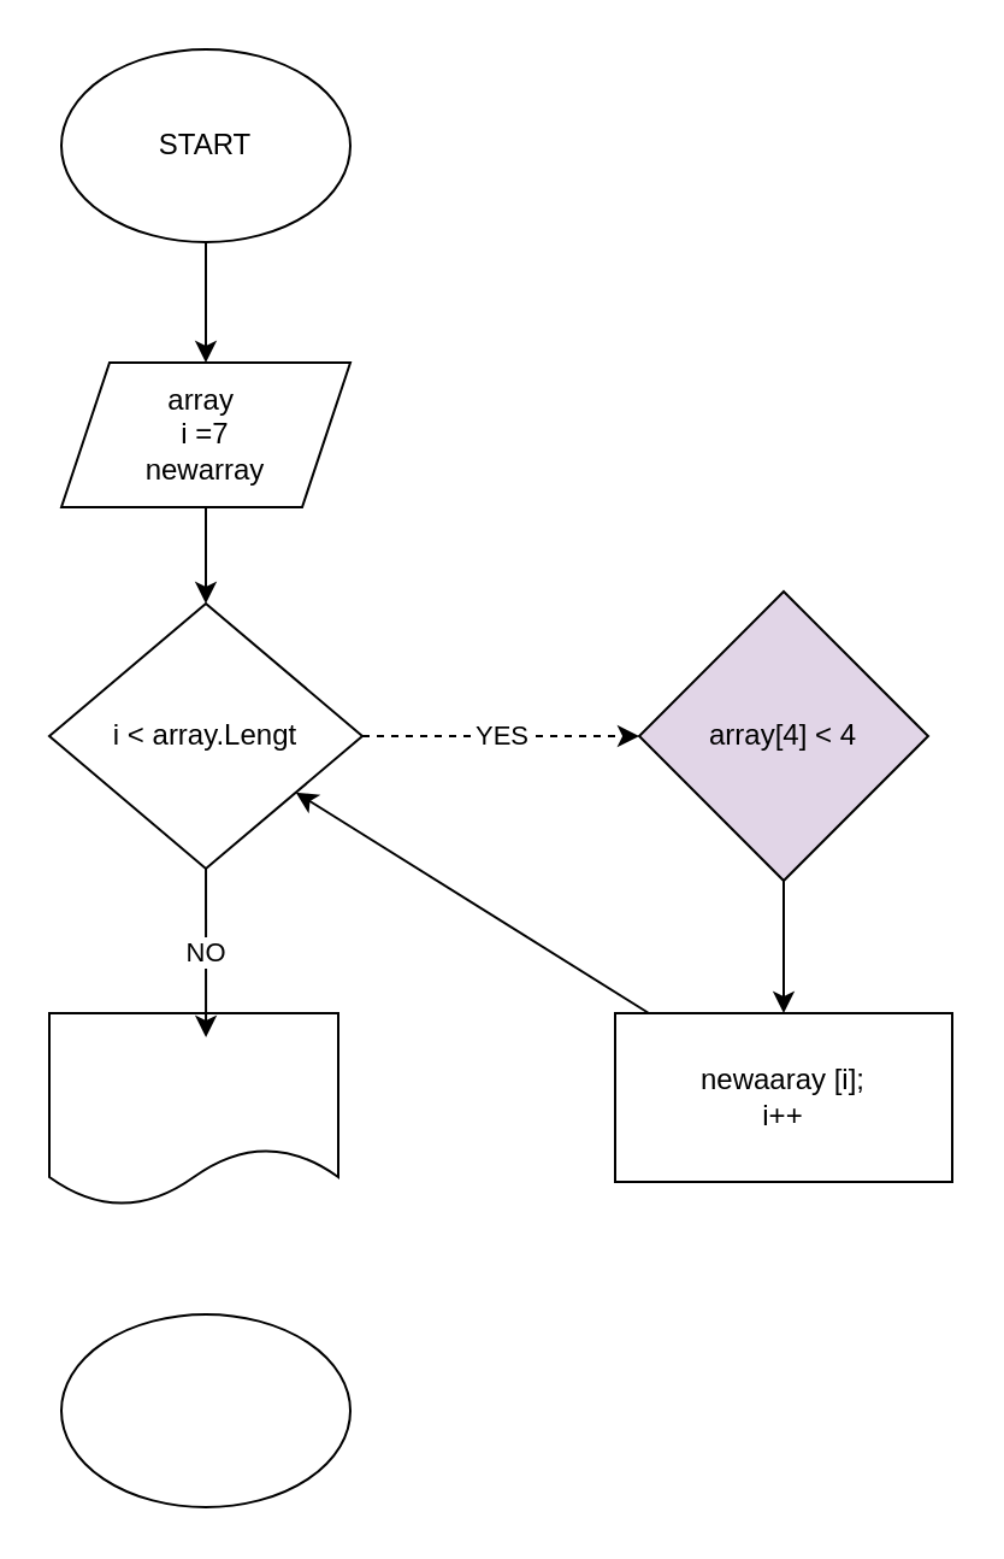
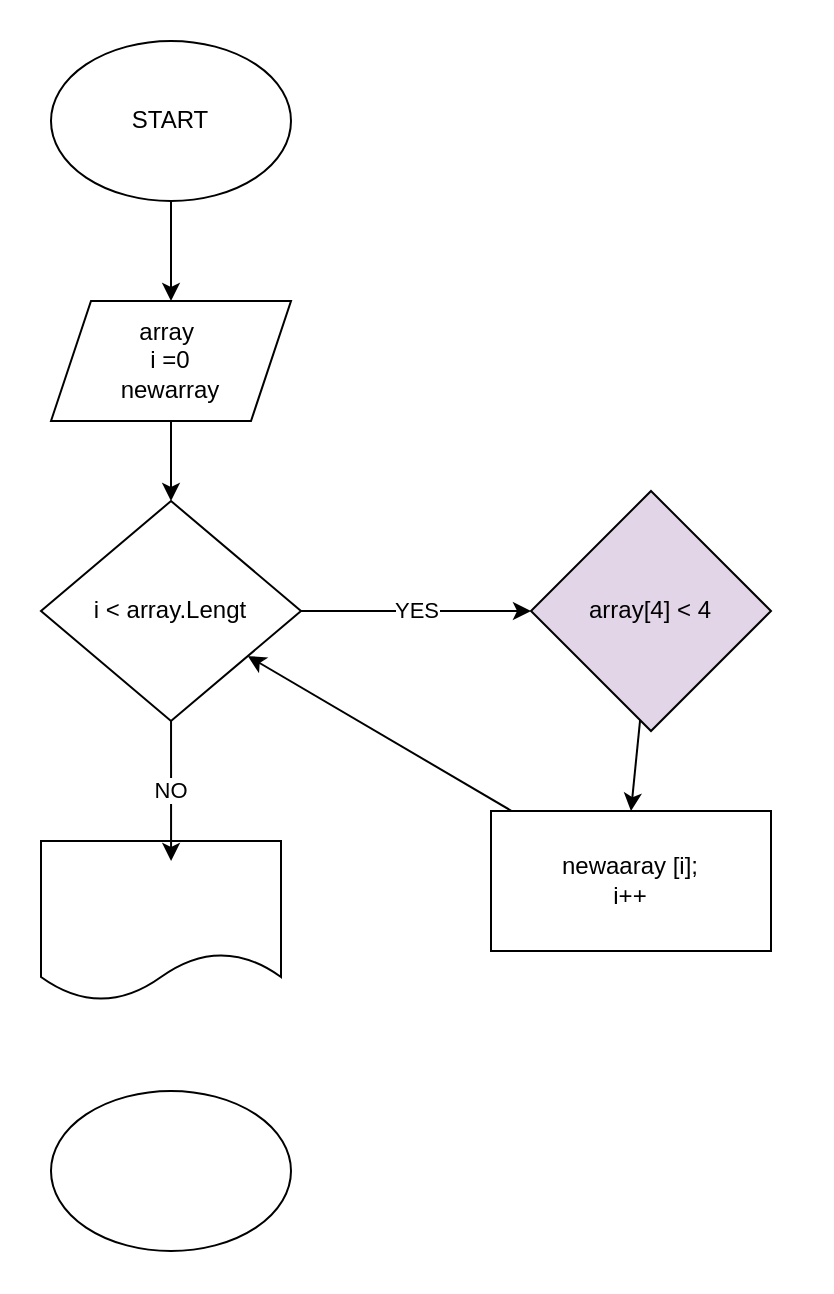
- <mxCell id="5" value="array&amp;nbsp;&lt;br&gt;i =7&lt;br&gt;newarray" style="shape=parallelogram;perimeter=parallelogramPerimeter;whiteSpace=wrap;html=1;fixedSize=1;" parent="1" vertex="1"><mxGeometry x="25" y="150" width="120" height="60" as="geometry" /></mxCell>
+ <mxCell id="5" value="array&amp;nbsp;&lt;br&gt;i =0&lt;br&gt;newarray" style="shape=parallelogram;perimeter=parallelogramPerimeter;whiteSpace=wrap;html=1;fixedSize=1;" parent="1" vertex="1"><mxGeometry x="25" y="150" width="120" height="60" as="geometry" /></mxCell>
- <mxCell id="10" value="YES" style="edgeStyle=none;html=1;entryX=0;entryY=0.5;entryDx=0;entryDy=0;dashed=1;" edge="1" parent="1" source="12" target="7"><mxGeometry relative="1" as="geometry" /></mxCell>
+ <mxCell id="10" value="YES" style="edgeStyle=none;html=1;entryX=0;entryY=0.5;entryDx=0;entryDy=0;" edge="1" parent="1" source="12" target="7"><mxGeometry relative="1" as="geometry" /></mxCell>
- <mxCell id="14" value="newaaray [i];&lt;br&gt;i++" style="rounded=0;whiteSpace=wrap;html=1;" vertex="1" parent="1"><mxGeometry x="255" y="420" width="140" height="70" as="geometry" /></mxCell>
+ <mxCell id="14" value="newaaray [i];&lt;br&gt;i++" style="rounded=0;whiteSpace=wrap;html=1;" vertex="1" parent="1"><mxGeometry x="245" y="405" width="140" height="70" as="geometry" /></mxCell>
